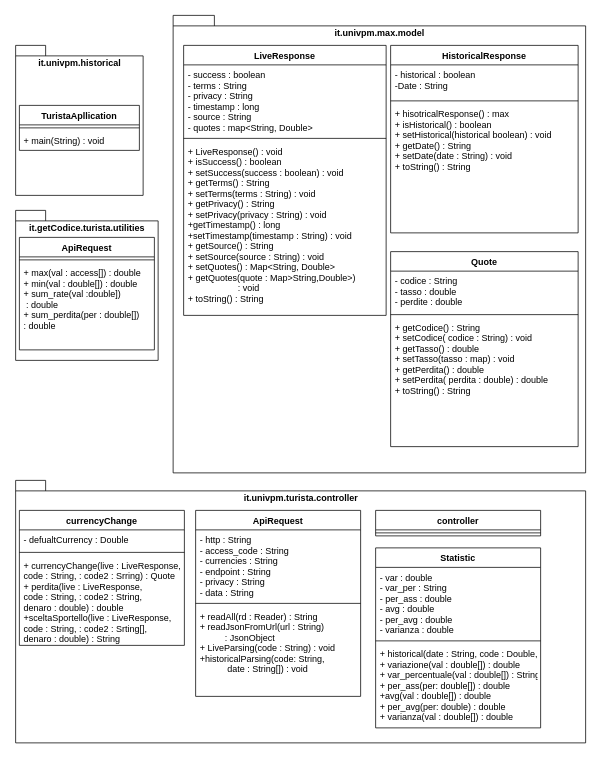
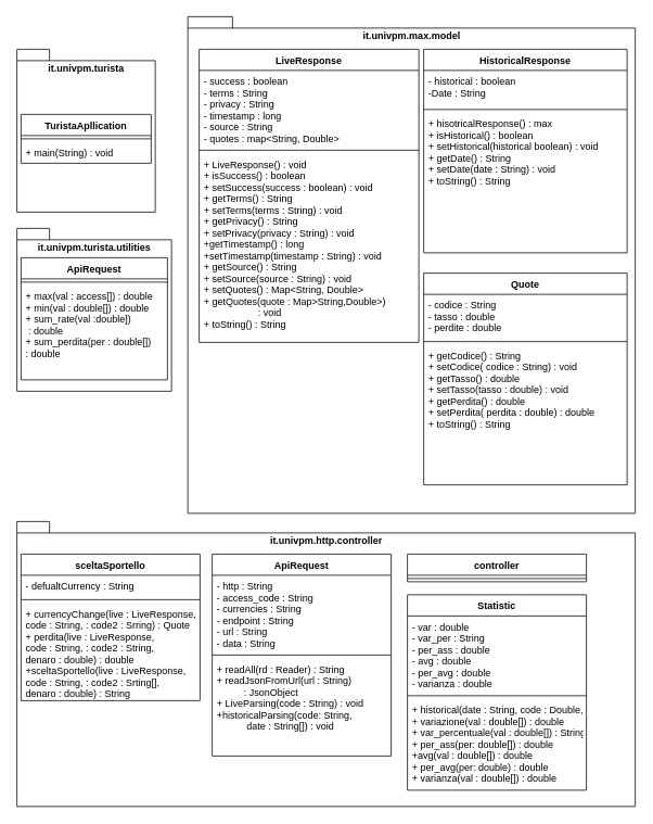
- <mxCell id="2" value="it.univpm.historical" style="shape=folder;fontStyle=1;spacingTop=10;tabWidth=40;tabHeight=14;tabPosition=left;html=1;verticalAlign=top;" vertex="1" parent="1"><mxGeometry x="20" y="60" width="170" height="200" as="geometry" /></mxCell>
+ <mxCell id="2" value="it.univpm.turista" style="shape=folder;fontStyle=1;spacingTop=10;tabWidth=40;tabHeight=14;tabPosition=left;html=1;verticalAlign=top;" vertex="1" parent="1"><mxGeometry x="20" y="60" width="170" height="200" as="geometry" /></mxCell>
- <mxCell id="34" value="it.getCodice.turista.utilities" style="shape=folder;fontStyle=1;spacingTop=10;tabWidth=40;tabHeight=14;tabPosition=left;html=1;verticalAlign=top;" vertex="1" parent="1"><mxGeometry x="20" y="280" width="190" height="200" as="geometry" /></mxCell>
+ <mxCell id="34" value="it.univpm.turista.utilities" style="shape=folder;fontStyle=1;spacingTop=10;tabWidth=40;tabHeight=14;tabPosition=left;html=1;verticalAlign=top;" vertex="1" parent="1"><mxGeometry x="20" y="280" width="190" height="200" as="geometry" /></mxCell>
- <mxCell id="18" value="+ getCodice() : String&#10;+ setCodice( codice : String) : void&#10;+ getTasso() : double&#10;+ setTasso(tasso : map) : void&#10;+ getPerdita() : double&#10;+ setPerdita( perdita : double) : double&#10;+ toString() : String" style="text;strokeColor=none;fillColor=none;align=left;verticalAlign=top;spacingLeft=4;spacingRight=4;overflow=hidden;rotatable=0;points=[[0,0.5],[1,0.5]];portConstraint=eastwest;" vertex="1" parent="15"><mxGeometry y="88" width="250" height="172" as="geometry" /></mxCell>
+ <mxCell id="18" value="+ getCodice() : String&#10;+ setCodice( codice : String) : void&#10;+ getTasso() : double&#10;+ setTasso(tasso : double) : void&#10;+ getPerdita() : double&#10;+ setPerdita( perdita : double) : double&#10;+ toString() : String" style="text;strokeColor=none;fillColor=none;align=left;verticalAlign=top;spacingLeft=4;spacingRight=4;overflow=hidden;rotatable=0;points=[[0,0.5],[1,0.5]];portConstraint=eastwest;" vertex="1" parent="15"><mxGeometry y="88" width="250" height="172" as="geometry" /></mxCell>
- <mxCell id="19" value="it.univpm.turista.controller" style="shape=folder;fontStyle=1;spacingTop=10;tabWidth=40;tabHeight=14;tabPosition=left;html=1;verticalAlign=top;" vertex="1" parent="1"><mxGeometry x="20" y="640" width="760" height="350" as="geometry" /></mxCell>
+ <mxCell id="19" value="it.univpm.http.controller" style="shape=folder;fontStyle=1;spacingTop=10;tabWidth=40;tabHeight=14;tabPosition=left;html=1;verticalAlign=top;" vertex="1" parent="1"><mxGeometry x="20" y="640" width="760" height="350" as="geometry" /></mxCell>
- <mxCell id="20" value="currencyChange" style="swimlane;fontStyle=1;align=center;verticalAlign=top;childLayout=stackLayout;horizontal=1;startSize=26;horizontalStack=0;resizeParent=1;resizeParentMax=0;resizeLast=0;collapsible=1;marginBottom=0;" vertex="1" parent="1"><mxGeometry x="25" y="680" width="220" height="180" as="geometry"><mxRectangle x="35" y="680" width="130" height="26" as="alternateBounds" /></mxGeometry></mxCell>
+ <mxCell id="20" value="sceltaSportello" style="swimlane;fontStyle=1;align=center;verticalAlign=top;childLayout=stackLayout;horizontal=1;startSize=26;horizontalStack=0;resizeParent=1;resizeParentMax=0;resizeLast=0;collapsible=1;marginBottom=0;" vertex="1" parent="1"><mxGeometry x="25" y="680" width="220" height="180" as="geometry"><mxRectangle x="35" y="680" width="130" height="26" as="alternateBounds" /></mxGeometry></mxCell>
- <mxCell id="21" value="- defualtCurrency : Double" style="text;strokeColor=none;fillColor=none;align=left;verticalAlign=top;spacingLeft=4;spacingRight=4;overflow=hidden;rotatable=0;points=[[0,0.5],[1,0.5]];portConstraint=eastwest;" vertex="1" parent="20"><mxGeometry y="26" width="220" height="26" as="geometry" /></mxCell>
+ <mxCell id="21" value="- defualtCurrency : String" style="text;strokeColor=none;fillColor=none;align=left;verticalAlign=top;spacingLeft=4;spacingRight=4;overflow=hidden;rotatable=0;points=[[0,0.5],[1,0.5]];portConstraint=eastwest;" vertex="1" parent="20"><mxGeometry y="26" width="220" height="26" as="geometry" /></mxCell>
- <mxCell id="25" value="- http : String&#10;- access_code : String&#10;- currencies : String&#10;- endpoint : String&#10;- privacy : String&#10;- data : String" style="text;strokeColor=none;fillColor=none;align=left;verticalAlign=top;spacingLeft=4;spacingRight=4;overflow=hidden;rotatable=0;points=[[0,0.5],[1,0.5]];portConstraint=eastwest;" vertex="1" parent="24"><mxGeometry y="26" width="220" height="94" as="geometry" /></mxCell>
+ <mxCell id="25" value="- http : String&#10;- access_code : String&#10;- currencies : String&#10;- endpoint : String&#10;- url : String&#10;- data : String" style="text;strokeColor=none;fillColor=none;align=left;verticalAlign=top;spacingLeft=4;spacingRight=4;overflow=hidden;rotatable=0;points=[[0,0.5],[1,0.5]];portConstraint=eastwest;" vertex="1" parent="24"><mxGeometry y="26" width="220" height="94" as="geometry" /></mxCell>
